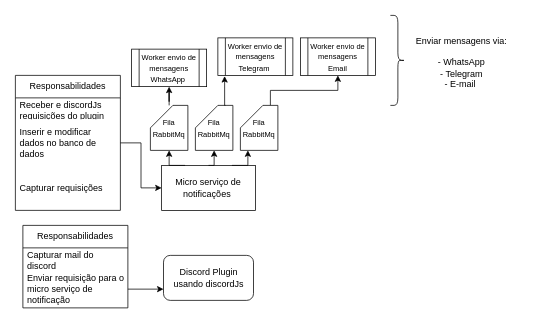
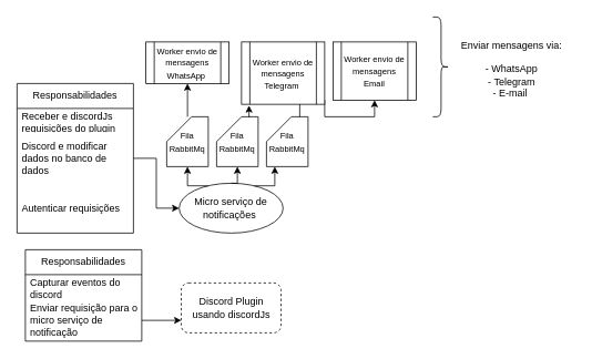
- <mxCell id="22" value="&lt;font style=&quot;font-size: 10px;&quot;&gt;Worker envio de mensagens Telegram&amp;nbsp;&lt;/font&gt;" style="shape=process;whiteSpace=wrap;html=1;backgroundOutline=1;" vertex="1" parent="1"><mxGeometry x="290" y="50" width="100" height="50" as="geometry" /></mxCell>
+ <mxCell id="22" value="&lt;font style=&quot;font-size: 10px;&quot;&gt;Worker envio de mensagens Telegram&amp;nbsp;&lt;/font&gt;" style="shape=process;whiteSpace=wrap;html=1;backgroundOutline=1;" vertex="1" parent="1"><mxGeometry x="290" y="50" width="100" height="75" as="geometry" /></mxCell>
- <mxCell id="24" value="&lt;font style=&quot;font-size: 10px;&quot;&gt;Worker envio de mensagens Email&lt;/font&gt;" style="shape=process;whiteSpace=wrap;html=1;backgroundOutline=1;" vertex="1" parent="1"><mxGeometry x="400" y="50" width="100" height="50" as="geometry" /></mxCell>
+ <mxCell id="24" value="&lt;font style=&quot;font-size: 10px;&quot;&gt;Worker envio de mensagens Email&lt;/font&gt;" style="shape=process;whiteSpace=wrap;html=1;backgroundOutline=1;" vertex="1" parent="1"><mxGeometry x="400" y="50" width="100" height="70" as="geometry" /></mxCell>
- <mxCell id="21" value="&lt;font style=&quot;font-size: 10px;&quot;&gt;Worker envio de mensagens WhatsApp&amp;nbsp;&lt;/font&gt;" style="shape=process;whiteSpace=wrap;html=1;backgroundOutline=1;" vertex="1" parent="1"><mxGeometry x="175" y="65" width="100" height="50" as="geometry" /></mxCell>
+ <mxCell id="21" value="&lt;font style=&quot;font-size: 10px;&quot;&gt;Worker envio de mensagens WhatsApp&amp;nbsp;&lt;/font&gt;" style="shape=process;whiteSpace=wrap;html=1;backgroundOutline=1;" vertex="1" parent="1"><mxGeometry x="175" y="50" width="100" height="50" as="geometry" /></mxCell>
- <mxCell id="11" value="Inserir e modificar dados no banco de dados" style="text;strokeColor=none;fillColor=none;align=left;verticalAlign=middle;spacingLeft=4;spacingRight=4;overflow=hidden;points=[[0,0.5],[1,0.5]];portConstraint=eastwest;rotatable=0;whiteSpace=wrap;html=1;" vertex="1" parent="9"><mxGeometry y="60" width="140" height="60" as="geometry" /></mxCell>
+ <mxCell id="11" value="Discord e modificar dados no banco de dados" style="text;strokeColor=none;fillColor=none;align=left;verticalAlign=middle;spacingLeft=4;spacingRight=4;overflow=hidden;points=[[0,0.5],[1,0.5]];portConstraint=eastwest;rotatable=0;whiteSpace=wrap;html=1;" vertex="1" parent="9"><mxGeometry y="60" width="140" height="60" as="geometry" /></mxCell>
- <mxCell id="12" value="Capturar requisições&amp;nbsp;" style="text;strokeColor=none;fillColor=none;align=left;verticalAlign=middle;spacingLeft=4;spacingRight=4;overflow=hidden;points=[[0,0.5],[1,0.5]];portConstraint=eastwest;rotatable=0;whiteSpace=wrap;html=1;" vertex="1" parent="9"><mxGeometry y="120" width="140" height="60" as="geometry" /></mxCell>
+ <mxCell id="12" value="Autenticar requisições&amp;nbsp;" style="text;strokeColor=none;fillColor=none;align=left;verticalAlign=middle;spacingLeft=4;spacingRight=4;overflow=hidden;points=[[0,0.5],[1,0.5]];portConstraint=eastwest;rotatable=0;whiteSpace=wrap;html=1;" vertex="1" parent="9"><mxGeometry y="120" width="140" height="60" as="geometry" /></mxCell>
- <mxCell id="3" value="Micro serviço de notificações&amp;nbsp;" style="rounded=0;whiteSpace=wrap;html=1;" vertex="1" parent="1"><mxGeometry x="215" y="220" width="125" height="60" as="geometry" /></mxCell>
+ <mxCell id="3" value="Micro serviço de notificações&amp;nbsp;" style="ellipse;whiteSpace=wrap;html=1;" vertex="1" parent="1"><mxGeometry x="215" y="220" width="125" height="60" as="geometry" /></mxCell>
- <mxCell id="5" value="Capturar mail do discord" style="text;strokeColor=none;fillColor=none;align=left;verticalAlign=middle;spacingLeft=4;spacingRight=4;overflow=hidden;points=[[0,0.5],[1,0.5]];portConstraint=eastwest;rotatable=0;whiteSpace=wrap;html=1;" vertex="1" parent="4"><mxGeometry y="30" width="140" height="30" as="geometry" /></mxCell>
+ <mxCell id="5" value="Capturar eventos do discord" style="text;strokeColor=none;fillColor=none;align=left;verticalAlign=middle;spacingLeft=4;spacingRight=4;overflow=hidden;points=[[0,0.5],[1,0.5]];portConstraint=eastwest;rotatable=0;whiteSpace=wrap;html=1;" vertex="1" parent="4"><mxGeometry y="30" width="140" height="30" as="geometry" /></mxCell>
- <mxCell id="2" value="Discord Plugin usando discordJs" style="rounded=1;whiteSpace=wrap;html=1;" vertex="1" parent="1"><mxGeometry x="217.5" y="340" width="120" height="60" as="geometry" /></mxCell>
+ <mxCell id="2" value="Discord Plugin usando discordJs" style="rounded=1;whiteSpace=wrap;html=1;dashed=1;" vertex="1" parent="1"><mxGeometry x="217.5" y="340" width="120" height="60" as="geometry" /></mxCell>
